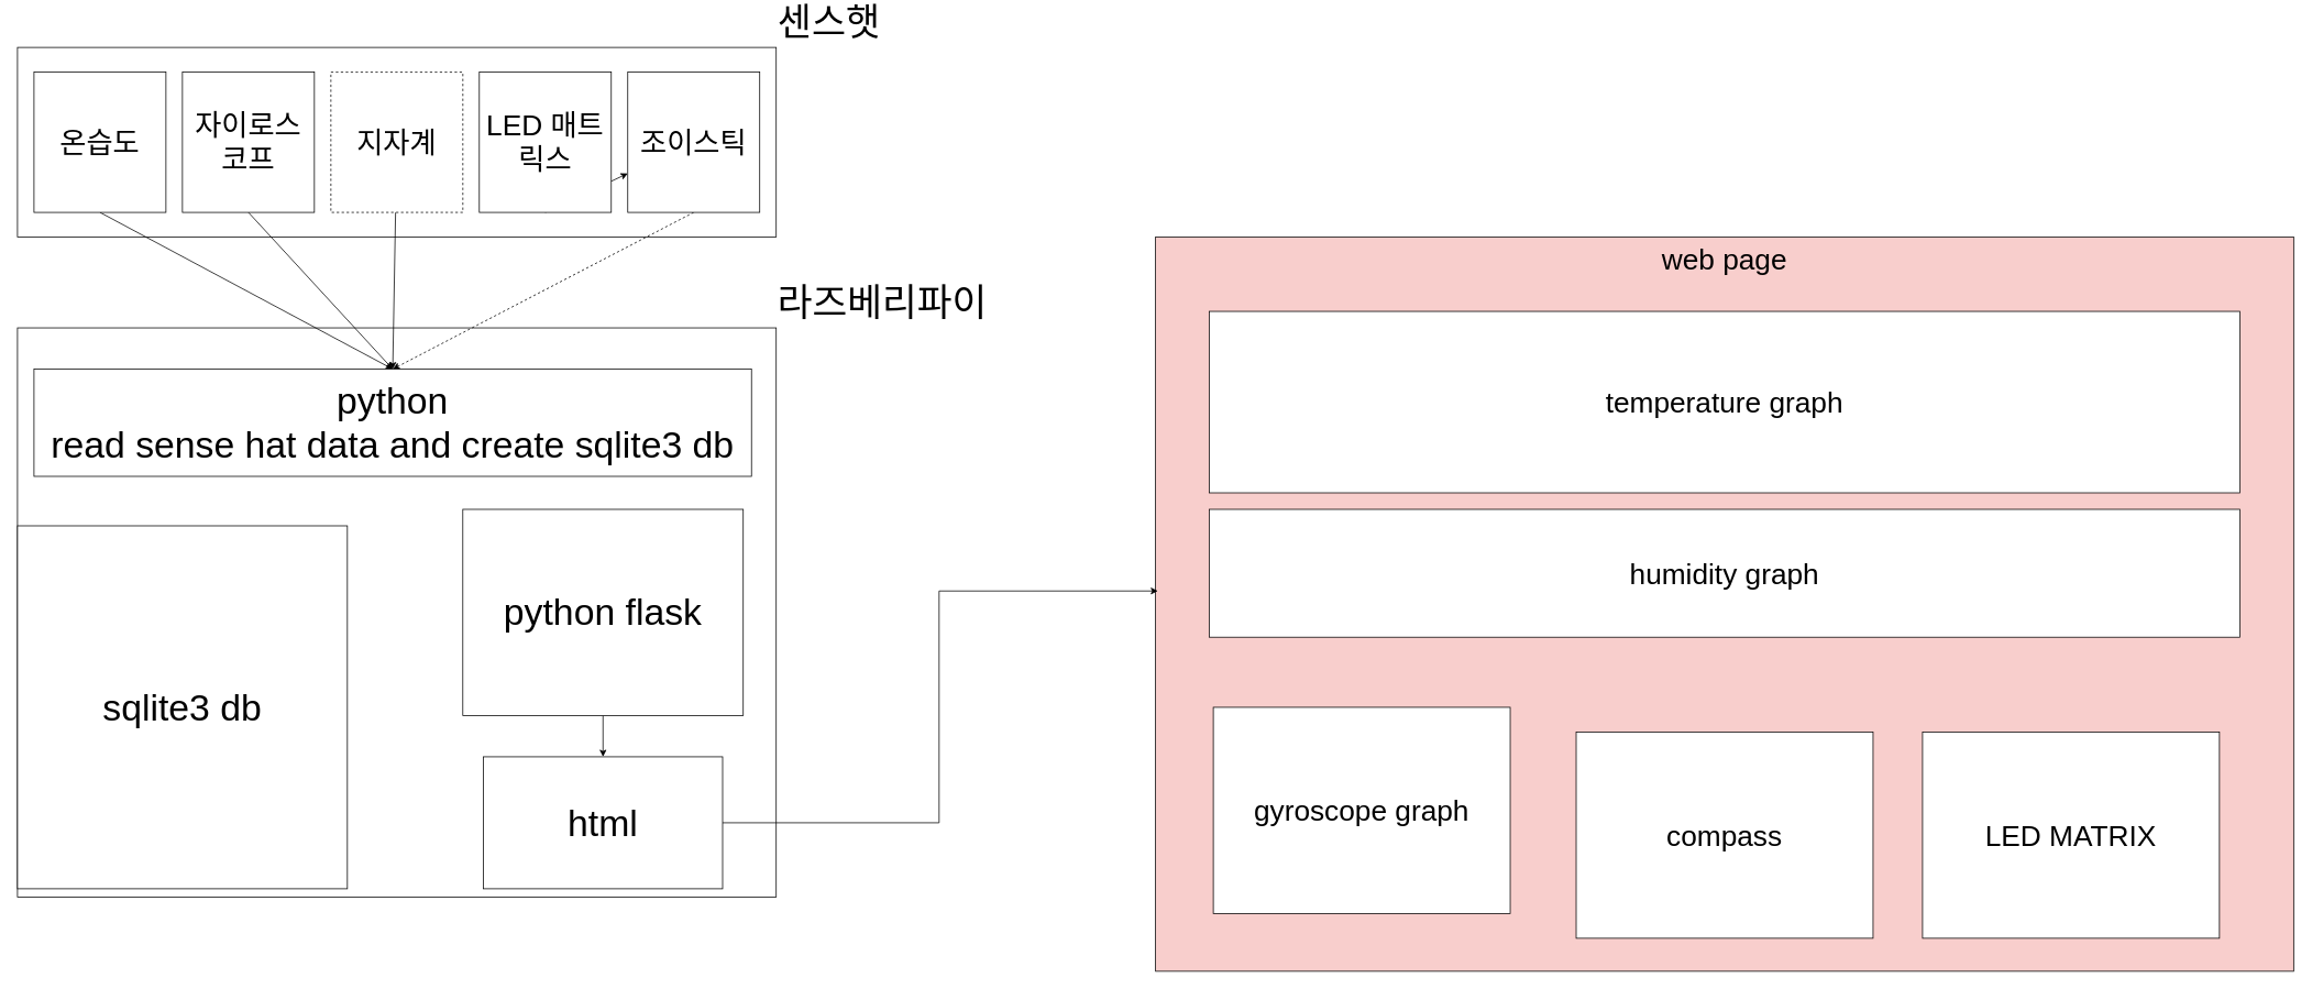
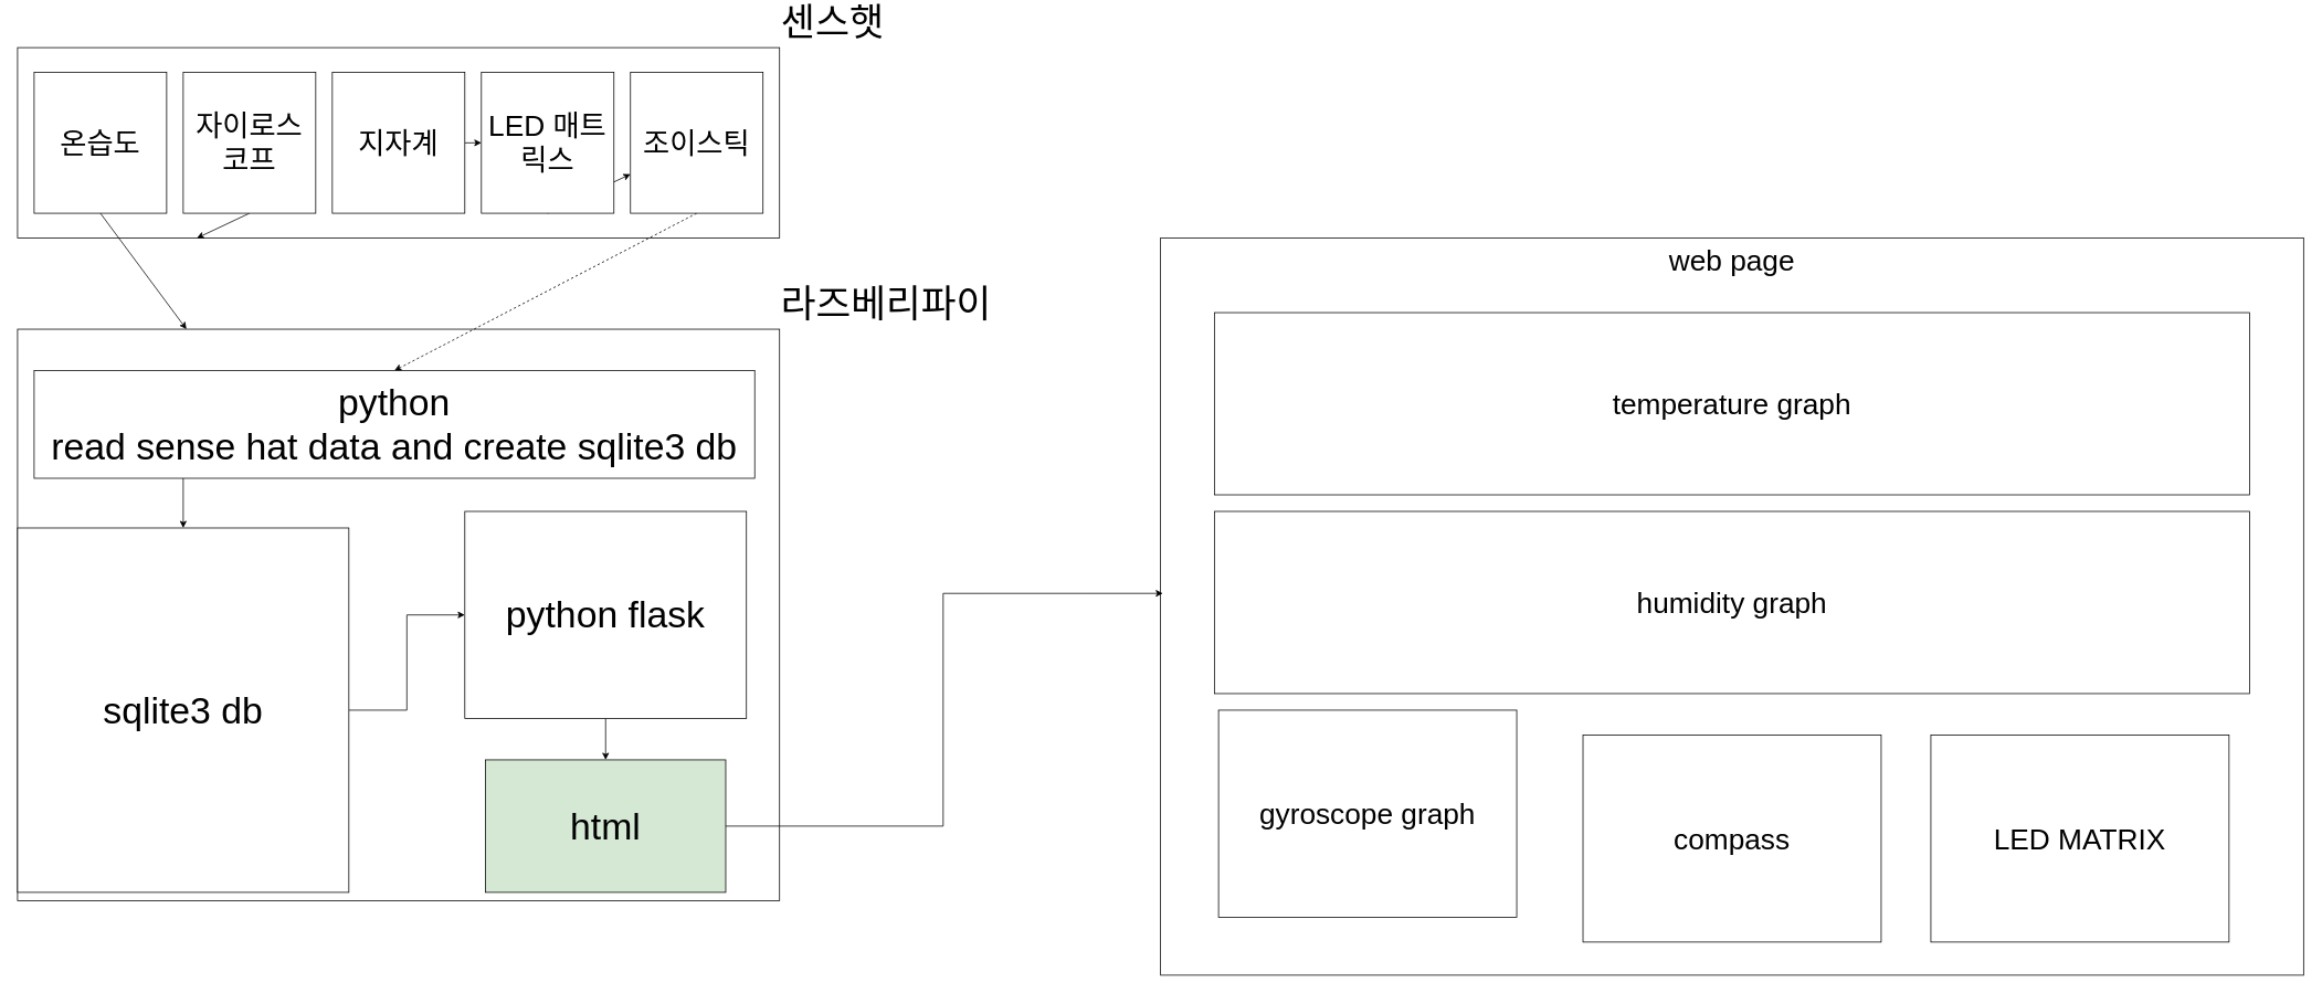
- <mxCell id="9" value="지자계" style="rounded=0;whiteSpace=wrap;html=1;fontSize=35;dashed=1;" vertex="1" parent="1"><mxGeometry x="400" y="50" width="160" height="170" as="geometry" /></mxCell>
+ <mxCell id="9" value="지자계" style="rounded=0;whiteSpace=wrap;html=1;fontSize=35;" vertex="1" parent="1"><mxGeometry x="400" y="50" width="160" height="170" as="geometry" /></mxCell>
- <mxCell id="21" value="web page" style="rounded=0;whiteSpace=wrap;html=1;fontSize=35;verticalAlign=top;fillColor=#f8cecc;" vertex="1" parent="1"><mxGeometry x="1400" y="250" width="1380" height="890" as="geometry" /></mxCell>
+ <mxCell id="21" value="web page" style="rounded=0;whiteSpace=wrap;html=1;fontSize=35;verticalAlign=top;" vertex="1" parent="1"><mxGeometry x="1400" y="250" width="1380" height="890" as="geometry" /></mxCell>
- <mxCell id="8" style="rounded=0;orthogonalLoop=1;jettySize=auto;html=1;entryX=0.5;entryY=0;entryDx=0;entryDy=0;fontSize=45;" edge="1" parent="1" source="9" target="15"><mxGeometry relative="1" as="geometry" /></mxCell>
+ <mxCell id="8" style="rounded=0;orthogonalLoop=1;jettySize=auto;html=1;fontSize=45;" edge="1" parent="1" source="9" target="11"><mxGeometry relative="1" as="geometry" /></mxCell>
- <mxCell id="4" style="rounded=0;orthogonalLoop=1;jettySize=auto;html=1;exitX=0.5;exitY=1;exitDx=0;exitDy=0;fontSize=45;entryX=0.5;entryY=0;entryDx=0;entryDy=0;" edge="1" parent="1" source="5" target="15"><mxGeometry relative="1" as="geometry"><mxPoint x="280" y="460" as="targetPoint" /></mxGeometry></mxCell>
+ <mxCell id="4" style="rounded=0;orthogonalLoop=1;jettySize=auto;html=1;exitX=0.5;exitY=1;exitDx=0;exitDy=0;fontSize=45;" edge="1" parent="1" source="5" target="2"><mxGeometry relative="1" as="geometry"><mxPoint x="280" y="460" as="targetPoint" /></mxGeometry></mxCell>
- <mxCell id="6" style="rounded=0;orthogonalLoop=1;jettySize=auto;html=1;entryX=0.5;entryY=0;entryDx=0;entryDy=0;fontSize=45;exitX=0.5;exitY=1;exitDx=0;exitDy=0;" edge="1" parent="1" source="7" target="15"><mxGeometry relative="1" as="geometry" /></mxCell>
+ <mxCell id="6" style="rounded=0;orthogonalLoop=1;jettySize=auto;html=1;fontSize=45;exitX=0.5;exitY=1;exitDx=0;exitDy=0;" edge="1" parent="1" source="7" target="3"><mxGeometry relative="1" as="geometry" /></mxCell>
+ <mxCell id="14" style="edgeStyle=orthogonalEdgeStyle;rounded=0;orthogonalLoop=1;jettySize=auto;html=1;entryX=0.5;entryY=0;entryDx=0;entryDy=0;fontSize=45;" edge="1" parent="1" source="15" target="19"><mxGeometry relative="1" as="geometry"><Array as="points"><mxPoint x="220" y="560" /><mxPoint x="220" y="560" /></Array></mxGeometry></mxCell>
- <mxCell id="24" value="humidity graph" style="rounded=0;whiteSpace=wrap;html=1;fontSize=35;" vertex="1" parent="1"><mxGeometry x="1465" y="580" width="1250" height="155" as="geometry" /></mxCell>
+ <mxCell id="24" value="humidity graph" style="rounded=0;whiteSpace=wrap;html=1;fontSize=35;" vertex="1" parent="1"><mxGeometry x="1465" y="580" width="1250" height="220" as="geometry" /></mxCell>
+ <mxCell id="18" style="edgeStyle=orthogonalEdgeStyle;rounded=0;orthogonalLoop=1;jettySize=auto;html=1;exitX=1;exitY=0.5;exitDx=0;exitDy=0;fontSize=45;" edge="1" parent="1" source="19" target="17"><mxGeometry relative="1" as="geometry" /></mxCell>
- <mxCell id="20" value="html" style="rounded=0;whiteSpace=wrap;html=1;fontSize=45;" vertex="1" parent="1"><mxGeometry x="585" y="880" width="290" height="160" as="geometry" /></mxCell>
+ <mxCell id="20" value="html" style="rounded=0;whiteSpace=wrap;html=1;fontSize=45;fillColor=#d5e8d4;" vertex="1" parent="1"><mxGeometry x="585" y="880" width="290" height="160" as="geometry" /></mxCell>
